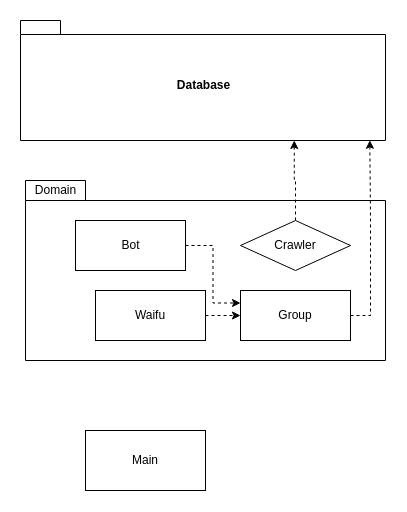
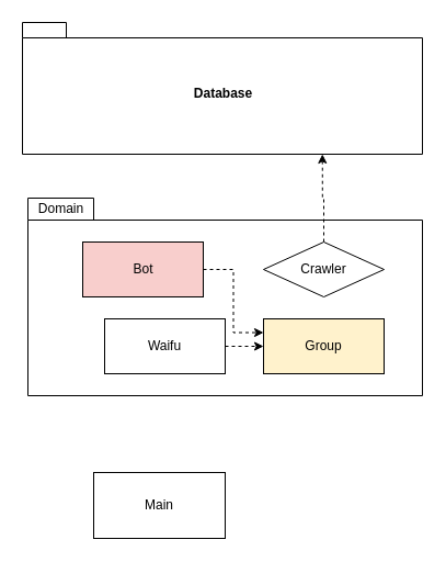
- <mxCell id="10" style="edgeStyle=orthogonalEdgeStyle;rounded=0;orthogonalLoop=1;jettySize=auto;html=1;exitX=1;exitY=0.5;exitDx=0;exitDy=0;entryX=0.957;entryY=0.998;entryDx=0;entryDy=0;entryPerimeter=0;dashed=1;" edge="1" parent="1" source="11" target="2"><mxGeometry relative="1" as="geometry" /></mxCell>
- <mxCell id="5" value="Bot" style="html=1;" parent="1" vertex="1"><mxGeometry x="75" y="220" width="110" height="50" as="geometry" /></mxCell>
+ <mxCell id="5" value="Bot" style="html=1;fillColor=#f8cecc;" parent="1" vertex="1"><mxGeometry x="75" y="220" width="110" height="50" as="geometry" /></mxCell>
- <mxCell id="11" value="Group" style="rounded=0;whiteSpace=wrap;html=1;" vertex="1" parent="1"><mxGeometry x="240" y="290" width="110" height="50" as="geometry" /></mxCell>
+ <mxCell id="11" value="Group" style="rounded=0;whiteSpace=wrap;html=1;fillColor=#fff2cc;" vertex="1" parent="1"><mxGeometry x="240" y="290" width="110" height="50" as="geometry" /></mxCell>
